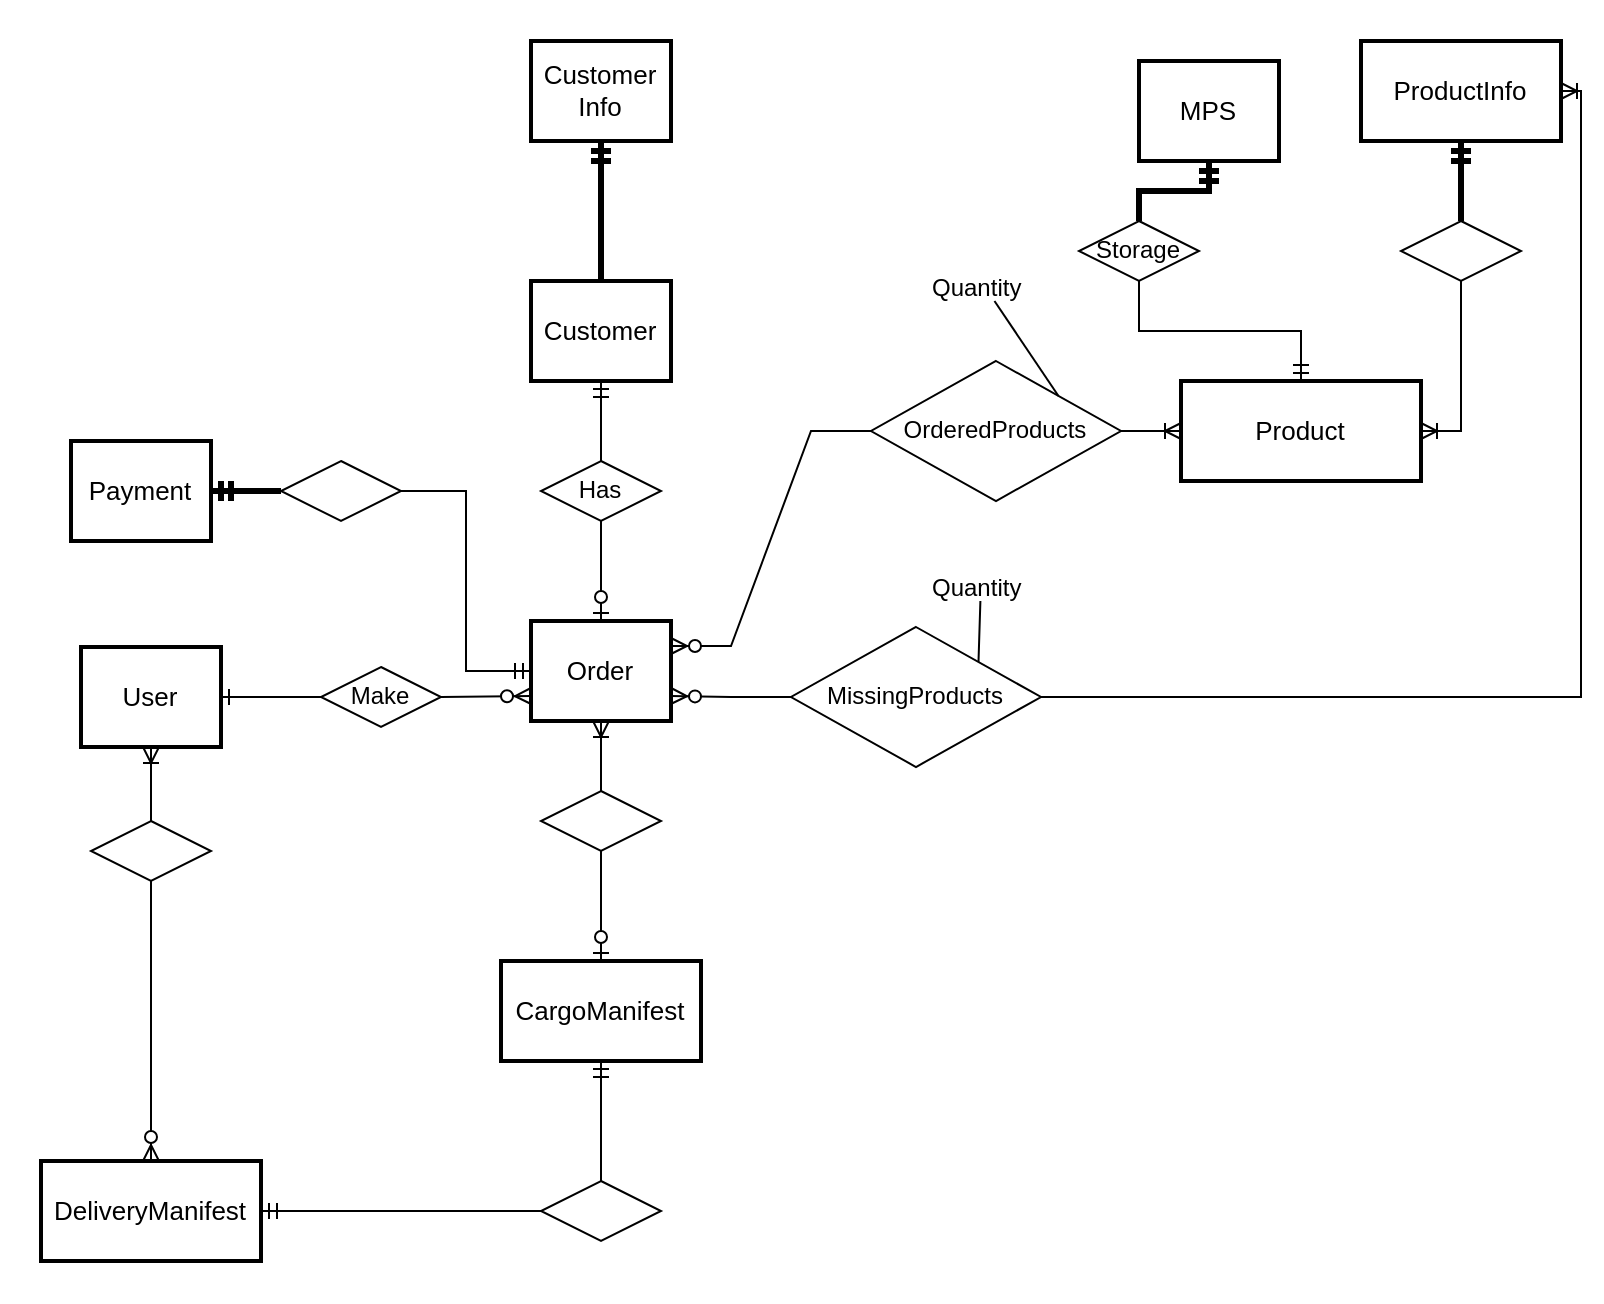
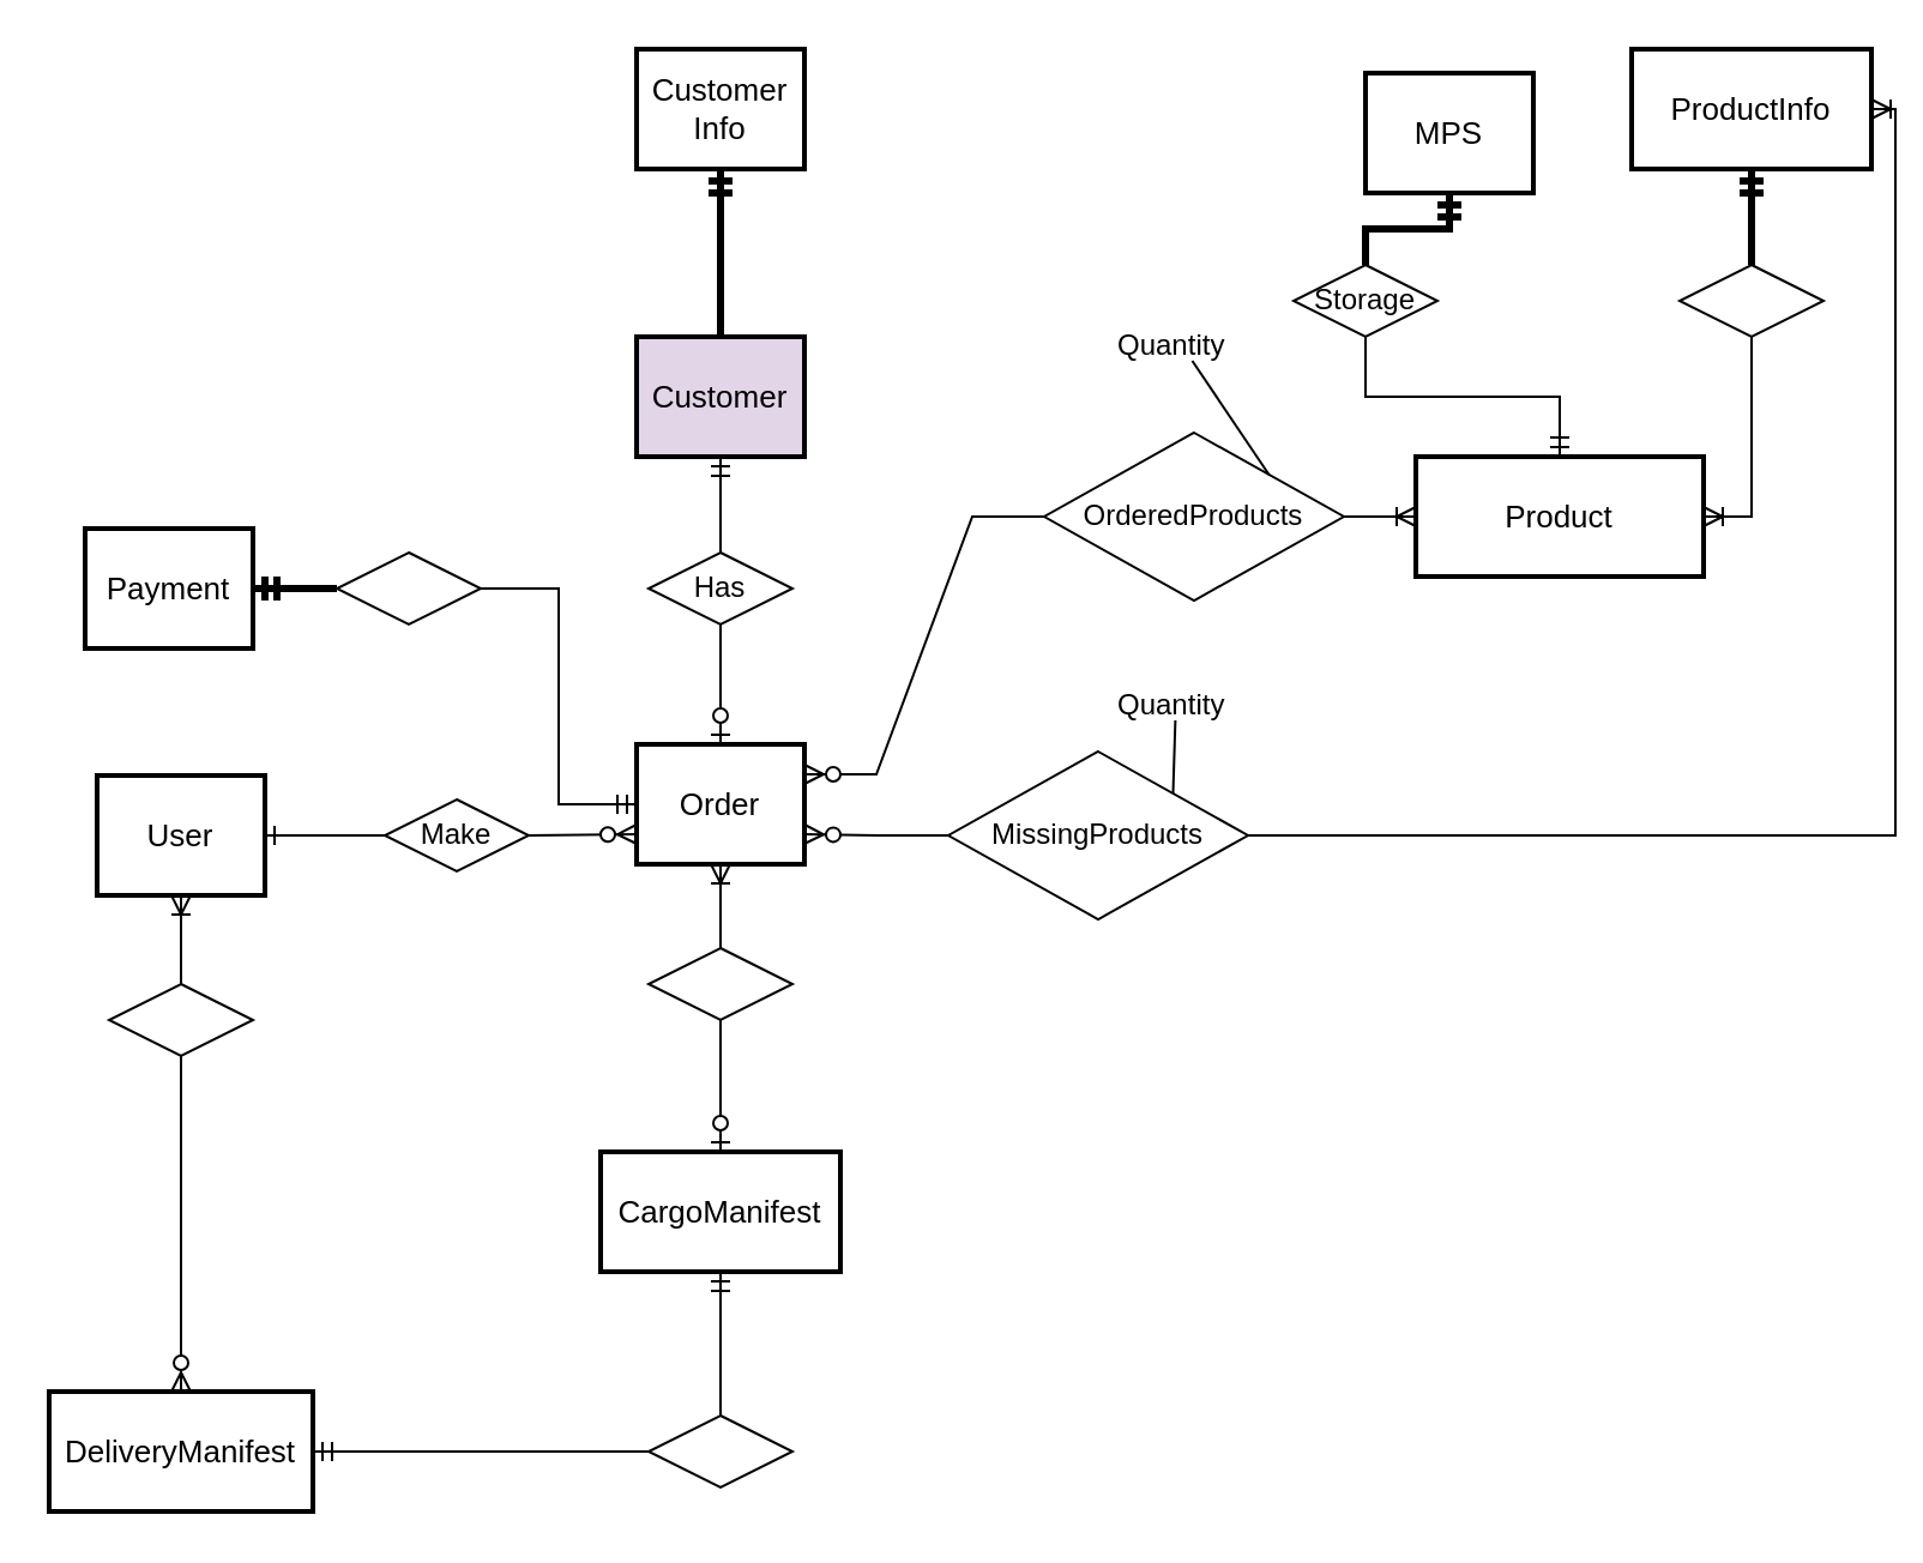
- <mxCell id="4" value="Customer" style="strokeWidth=2;whiteSpace=wrap;html=1;align=center;fontSize=13;fontFamily=Helvetica;shadow=0;" parent="1" vertex="1"><mxGeometry x="265" y="140" width="70" height="50" as="geometry" /></mxCell>
+ <mxCell id="4" value="Customer" style="strokeWidth=2;whiteSpace=wrap;html=1;align=center;fontSize=13;fontFamily=Helvetica;shadow=0;fillColor=#e1d5e7;" parent="1" vertex="1"><mxGeometry x="265" y="140" width="70" height="50" as="geometry" /></mxCell>
